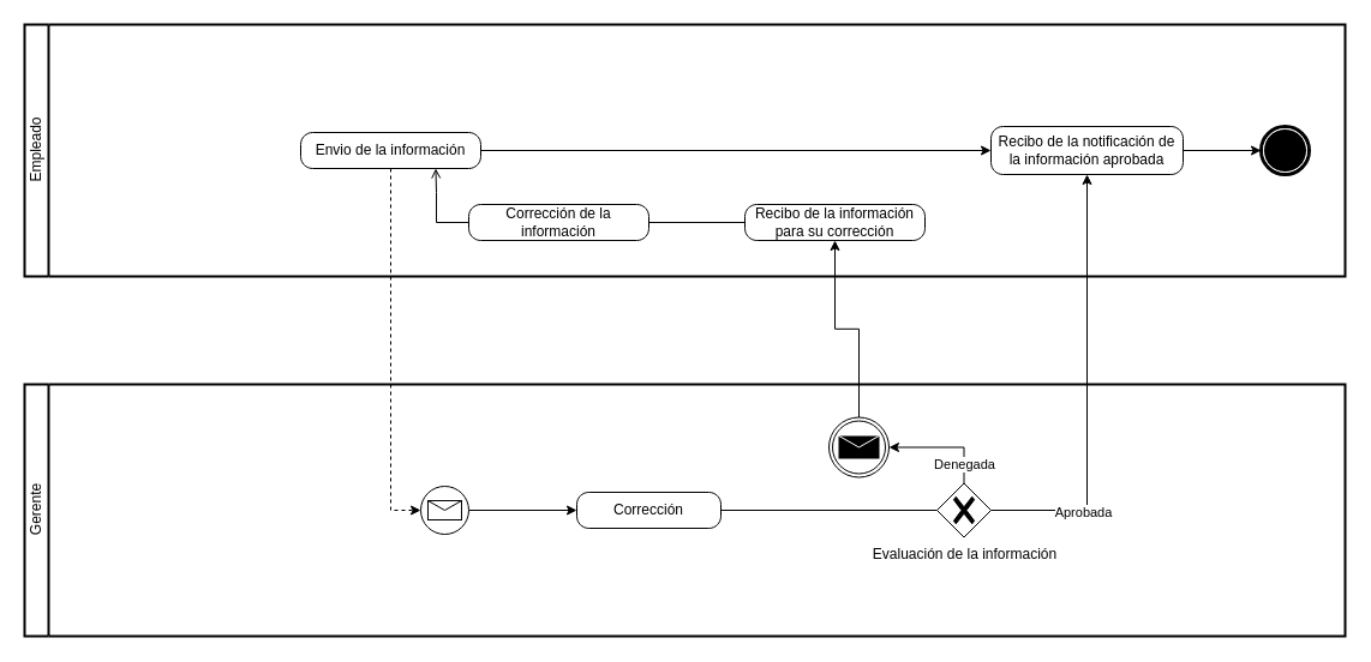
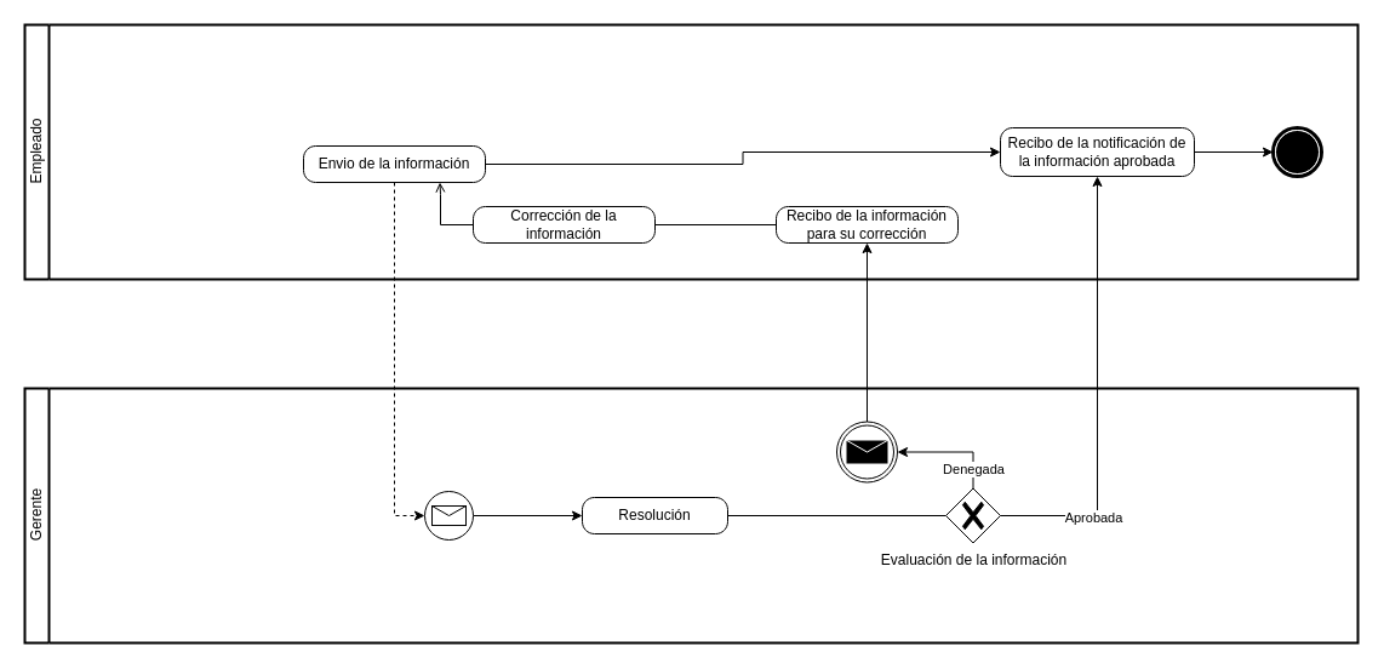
- <mxCell id="4" value="Envio de la información" style="points=[[0.25,0,0],[0.5,0,0],[0.75,0,0],[1,0.25,0],[1,0.5,0],[1,0.75,0],[0.75,1,0],[0.5,1,0],[0.25,1,0],[0,0.75,0],[0,0.5,0],[0,0.25,0]];shape=mxgraph.bpmn.task;whiteSpace=wrap;rectStyle=rounded;size=10;taskMarker=abstract;" vertex="1" parent="2"><mxGeometry x="230" y="90" width="150" height="30" as="geometry" /></mxCell>
+ <mxCell id="4" value="Envio de la información" style="points=[[0.25,0,0],[0.5,0,0],[0.75,0,0],[1,0.25,0],[1,0.5,0],[1,0.75,0],[0.75,1,0],[0.5,1,0],[0.25,1,0],[0,0.75,0],[0,0.5,0],[0,0.25,0]];shape=mxgraph.bpmn.task;whiteSpace=wrap;rectStyle=rounded;size=10;taskMarker=abstract;" vertex="1" parent="2"><mxGeometry x="230" y="100" width="150" height="30" as="geometry" /></mxCell>
- <mxCell id="6" value="Recibo de la información para su corrección" style="points=[[0.25,0,0],[0.5,0,0],[0.75,0,0],[1,0.25,0],[1,0.5,0],[1,0.75,0],[0.75,1,0],[0.5,1,0],[0.25,1,0],[0,0.75,0],[0,0.5,0],[0,0.25,0]];shape=mxgraph.bpmn.task;whiteSpace=wrap;rectStyle=rounded;size=10;taskMarker=abstract;" vertex="1" parent="2"><mxGeometry x="600" y="150" width="150" height="30" as="geometry" /></mxCell>
+ <mxCell id="6" value="Recibo de la información para su corrección" style="points=[[0.25,0,0],[0.5,0,0],[0.75,0,0],[1,0.25,0],[1,0.5,0],[1,0.75,0],[0.75,1,0],[0.5,1,0],[0.25,1,0],[0,0.75,0],[0,0.5,0],[0,0.25,0]];shape=mxgraph.bpmn.task;whiteSpace=wrap;rectStyle=rounded;size=10;taskMarker=abstract;" vertex="1" parent="2"><mxGeometry x="620" y="150" width="150" height="30" as="geometry" /></mxCell>
- <mxCell id="16" value="Corrección" style="points=[[0.25,0,0],[0.5,0,0],[0.75,0,0],[1,0.25,0],[1,0.5,0],[1,0.75,0],[0.75,1,0],[0.5,1,0],[0.25,1,0],[0,0.75,0],[0,0.5,0],[0,0.25,0]];shape=mxgraph.bpmn.task;whiteSpace=wrap;rectStyle=rounded;size=10;taskMarker=abstract;" vertex="1" parent="12"><mxGeometry x="460" y="90" width="120" height="30" as="geometry" /></mxCell>
+ <mxCell id="16" value="Resolución" style="points=[[0.25,0,0],[0.5,0,0],[0.75,0,0],[1,0.25,0],[1,0.5,0],[1,0.75,0],[0.75,1,0],[0.5,1,0],[0.25,1,0],[0,0.75,0],[0,0.5,0],[0,0.25,0]];shape=mxgraph.bpmn.task;whiteSpace=wrap;rectStyle=rounded;size=10;taskMarker=abstract;" vertex="1" parent="12"><mxGeometry x="460" y="90" width="120" height="30" as="geometry" /></mxCell>
